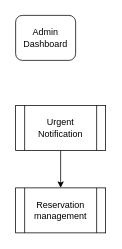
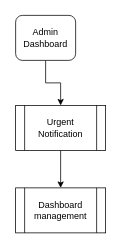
+ <mxCell id="2" style="edgeStyle=orthogonalEdgeStyle;rounded=0;orthogonalLoop=1;jettySize=auto;html=1;" parent="1" source="3" target="5" edge="1"><mxGeometry relative="1" as="geometry" /></mxCell>
- <mxCell id="6" value="Reservation management" style="shape=process;whiteSpace=wrap;html=1;backgroundOutline=1;" parent="1" vertex="1"><mxGeometry x="20" y="250" width="120" height="60" as="geometry" /></mxCell>
+ <mxCell id="6" value="Dashboard management" style="shape=process;whiteSpace=wrap;html=1;backgroundOutline=1;" parent="1" vertex="1"><mxGeometry x="20" y="250" width="120" height="60" as="geometry" /></mxCell>
